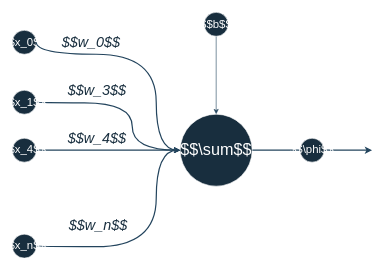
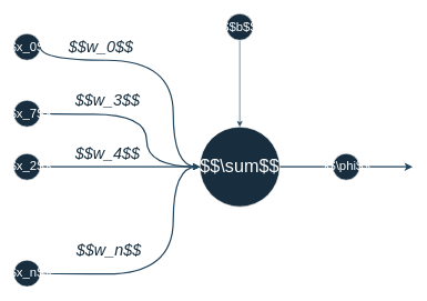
- <mxCell id="14" value="$$x_1$$" style="ellipse;whiteSpace=wrap;html=1;aspect=fixed;rounded=0;labelBackgroundColor=none;fillColor=#182E3E;strokeColor=#FFFFFF;fontColor=#FFFFFF;fontSize=19;" vertex="1" parent="1"><mxGeometry x="20" y="150" width="40" height="40" as="geometry" /></mxCell>
+ <mxCell id="14" value="$$x_7$$" style="ellipse;whiteSpace=wrap;html=1;aspect=fixed;rounded=0;labelBackgroundColor=none;fillColor=#182E3E;strokeColor=#FFFFFF;fontColor=#FFFFFF;fontSize=19;" vertex="1" parent="1"><mxGeometry x="20" y="150" width="40" height="40" as="geometry" /></mxCell>
- <mxCell id="15" value="$$x_4$$" style="ellipse;whiteSpace=wrap;html=1;aspect=fixed;rounded=0;labelBackgroundColor=none;fillColor=#182E3E;strokeColor=#FFFFFF;fontColor=#FFFFFF;fontSize=19;" vertex="1" parent="1"><mxGeometry x="20" y="230" width="40" height="40" as="geometry" /></mxCell>
+ <mxCell id="15" value="$$x_2$$" style="ellipse;whiteSpace=wrap;html=1;aspect=fixed;rounded=0;labelBackgroundColor=none;fillColor=#182E3E;strokeColor=#FFFFFF;fontColor=#FFFFFF;fontSize=19;" vertex="1" parent="1"><mxGeometry x="20" y="230" width="40" height="40" as="geometry" /></mxCell>
